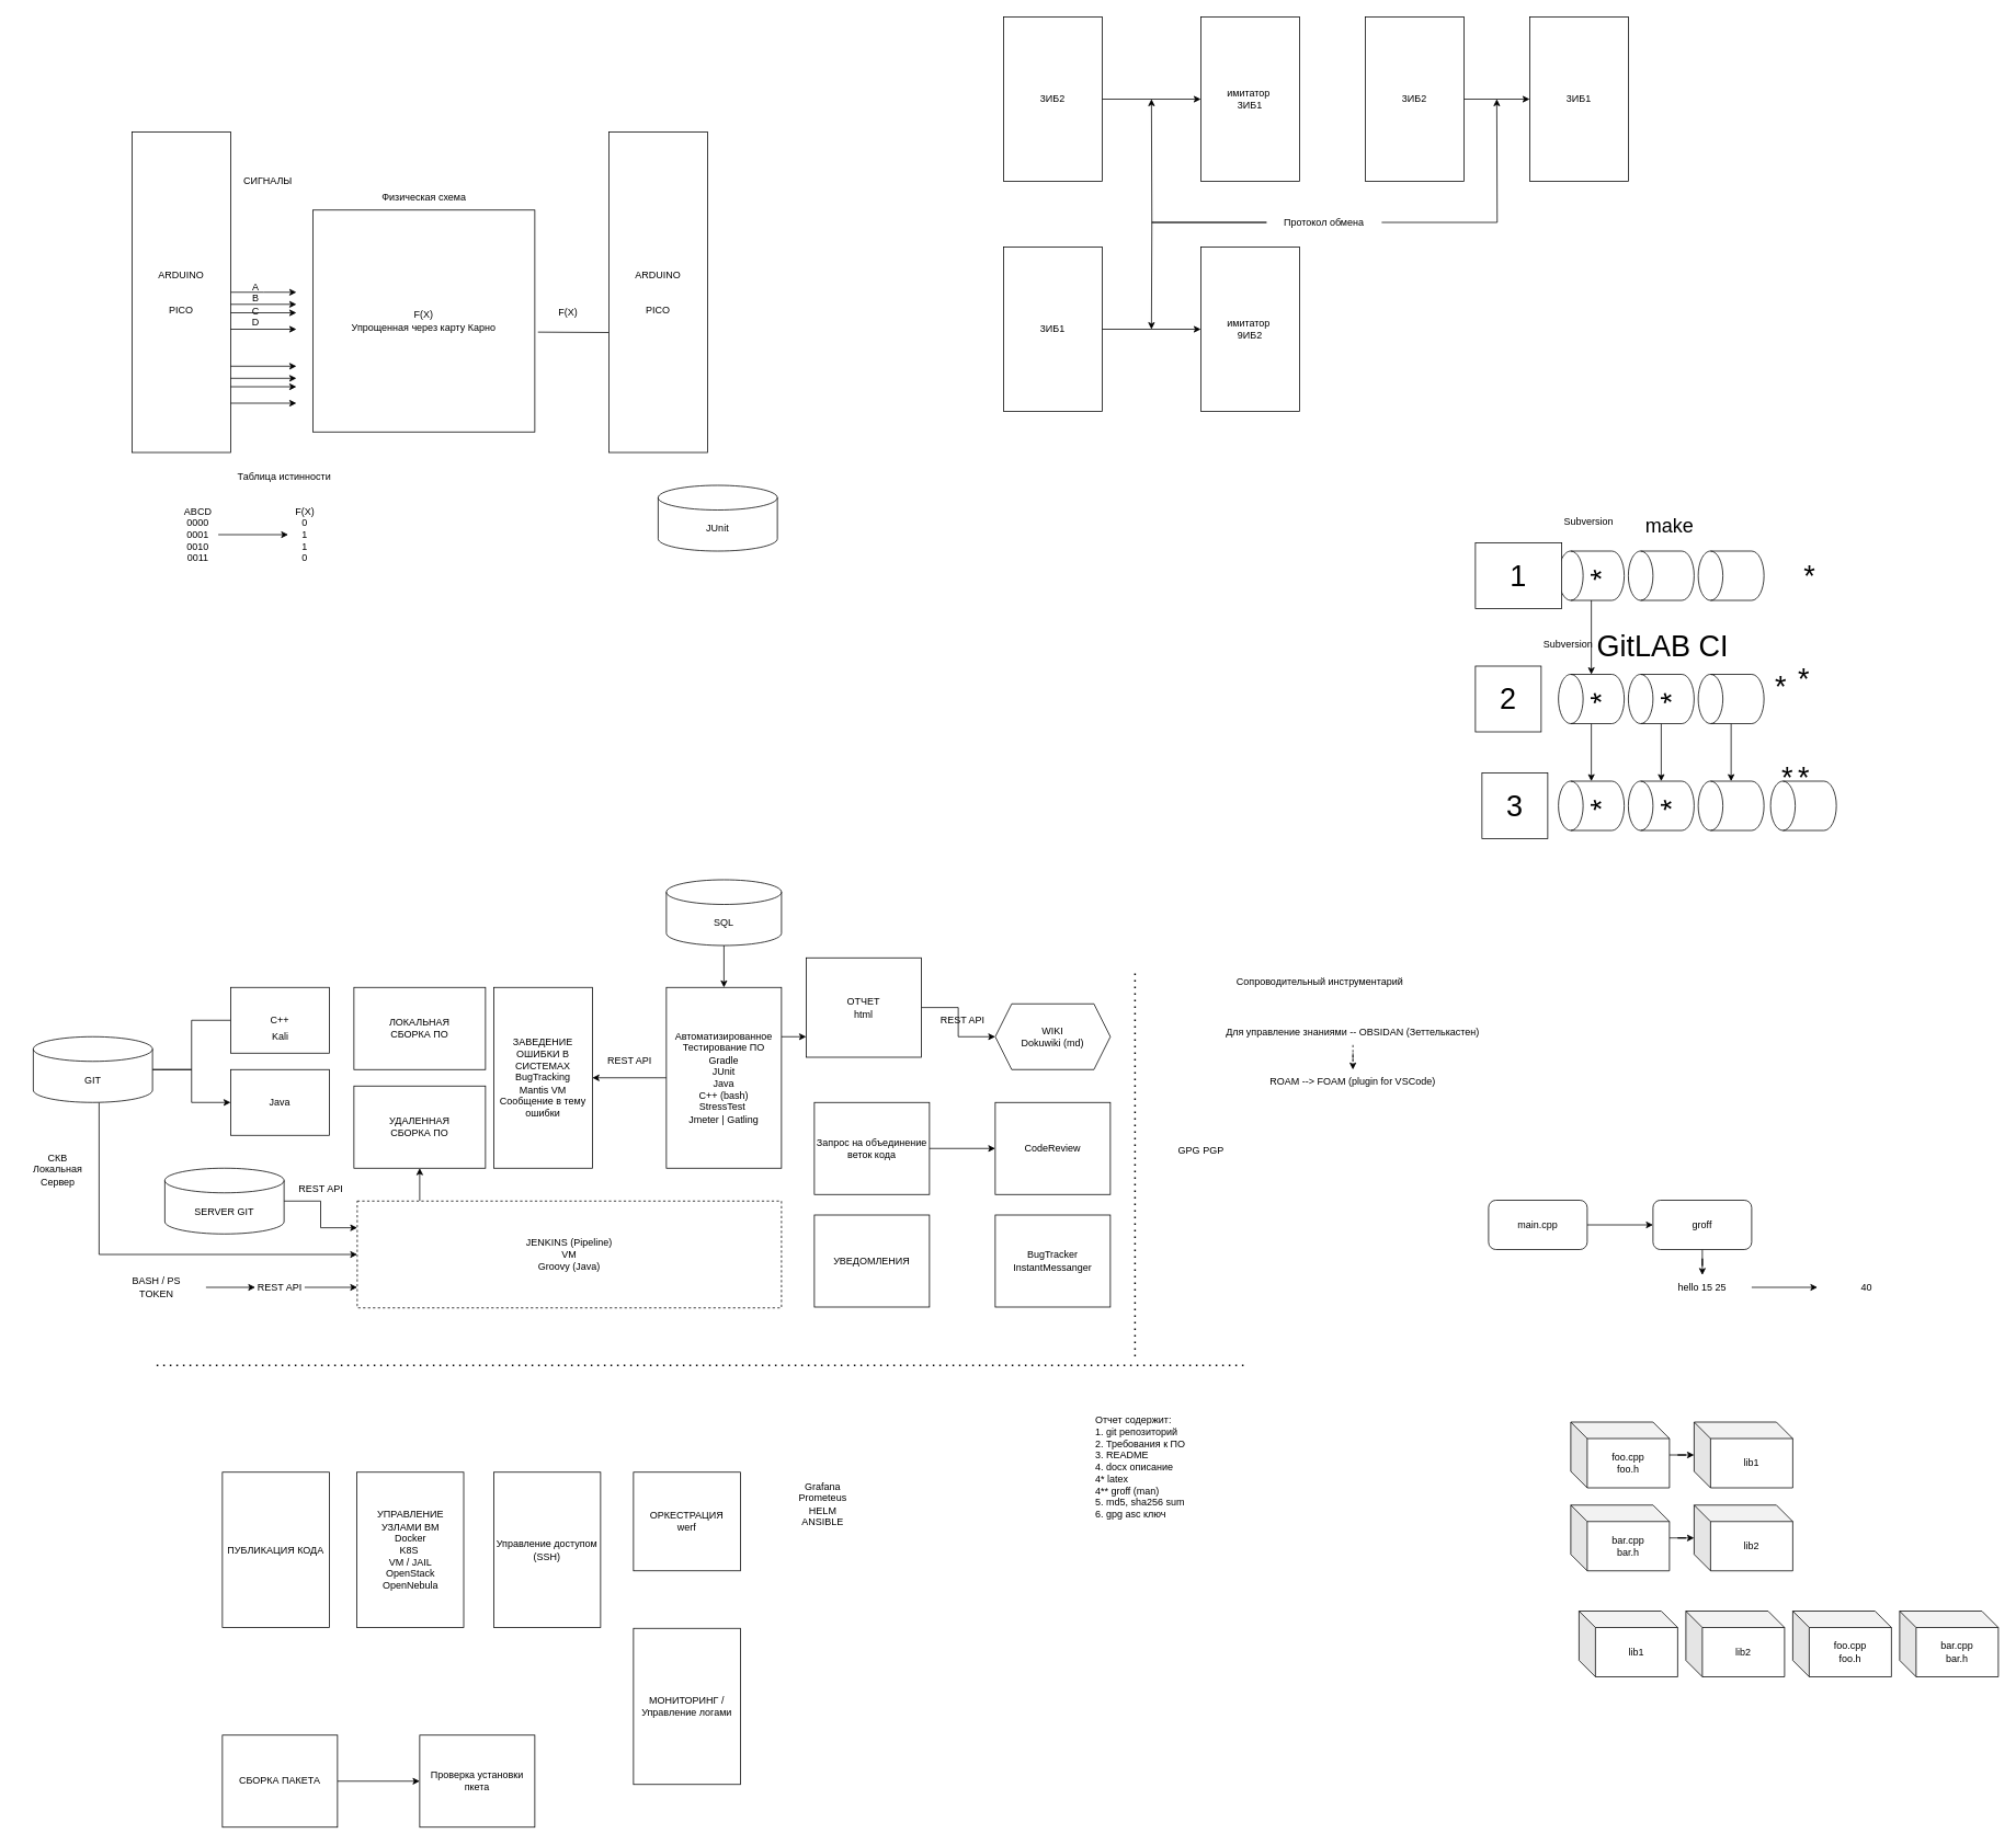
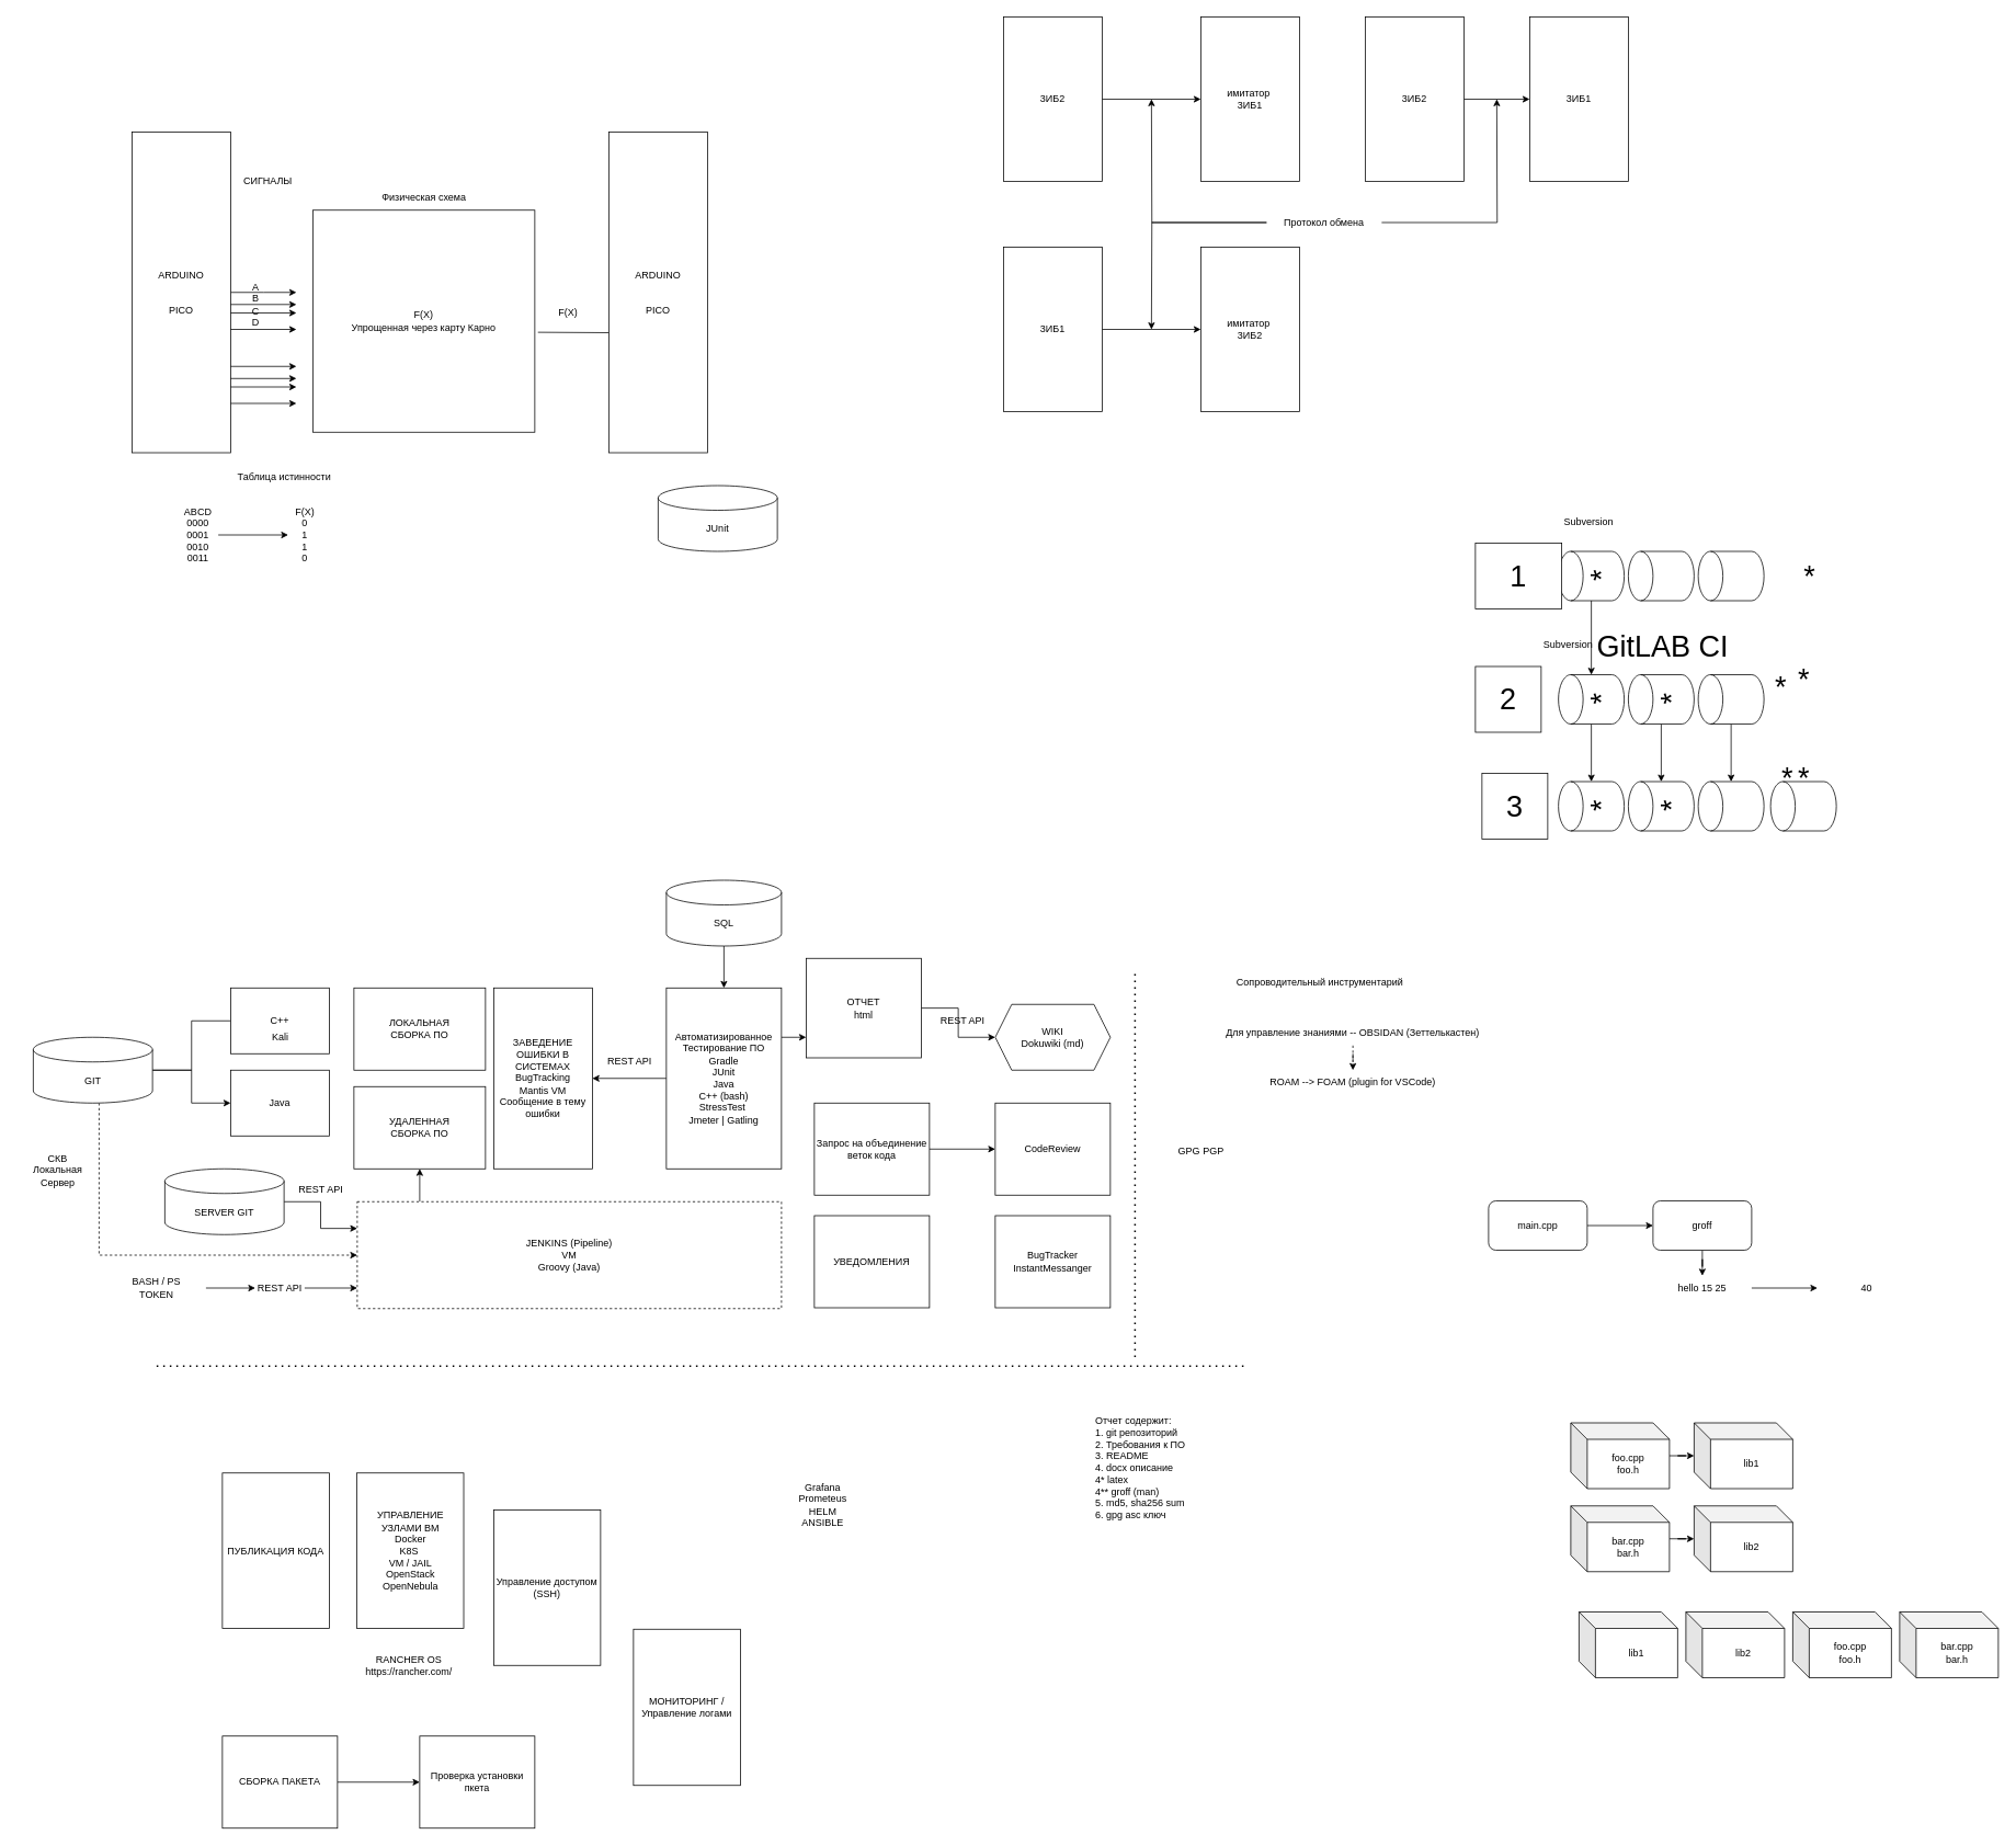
- <mxCell id="98" value="имитатор&amp;nbsp;&lt;br&gt;9ИБ2" style="rounded=0;whiteSpace=wrap;html=1;" parent="1" vertex="1"><mxGeometry x="1460" y="300" width="120" height="200" as="geometry" /></mxCell>
+ <mxCell id="98" value="имитатор&amp;nbsp;&lt;br&gt;3ИБ2" style="rounded=0;whiteSpace=wrap;html=1;" parent="1" vertex="1"><mxGeometry x="1460" y="300" width="120" height="200" as="geometry" /></mxCell>
- <mxCell id="111" value="&lt;font style=&quot;font-size: 24px&quot;&gt;make&lt;/font&gt;" style="text;html=1;align=center;verticalAlign=middle;resizable=0;points=[];autosize=1;strokeColor=none;fillColor=none;fontSize=36;" vertex="1" parent="1"><mxGeometry x="1995" y="610" width="70" height="50" as="geometry" /></mxCell>
- <mxCell id="22" style="edgeStyle=orthogonalEdgeStyle;rounded=0;orthogonalLoop=1;jettySize=auto;html=1;entryX=0;entryY=0.5;entryDx=0;entryDy=0;" parent="1" source="25" target="56" edge="1"><mxGeometry relative="1" as="geometry"><Array as="points"><mxPoint x="120" y="1526" /></Array></mxGeometry></mxCell>
+ <mxCell id="22" style="edgeStyle=orthogonalEdgeStyle;rounded=0;orthogonalLoop=1;jettySize=auto;html=1;entryX=0;entryY=0.5;entryDx=0;entryDy=0;dashed=1;" parent="1" source="25" target="56" edge="1"><mxGeometry relative="1" as="geometry"><Array as="points"><mxPoint x="120" y="1526" /></Array></mxGeometry></mxCell>
- <mxCell id="52" value="ОРКЕСТРАЦИЯ&lt;br&gt;werf" style="rounded=0;whiteSpace=wrap;html=1;" parent="1" vertex="1"><mxGeometry x="770" y="1791" width="130" height="120" as="geometry" /></mxCell>
- <mxCell id="46" value="Управление доступом (SSH)" style="rounded=0;whiteSpace=wrap;html=1;" parent="1" vertex="1"><mxGeometry x="600" y="1791" width="130" height="189" as="geometry" /></mxCell>
+ <mxCell id="46" value="Управление доступом (SSH)" style="rounded=0;whiteSpace=wrap;html=1;" parent="1" vertex="1"><mxGeometry x="600" y="1836" width="130" height="189" as="geometry" /></mxCell>
+ <mxCell id="69" value="RANCHER OS&lt;br&gt;https://rancher.com/" style="text;html=1;strokeColor=none;fillColor=none;align=center;verticalAlign=middle;whiteSpace=wrap;rounded=0;" parent="1" vertex="1"><mxGeometry x="434" y="2010" width="126" height="30" as="geometry" /></mxCell>
